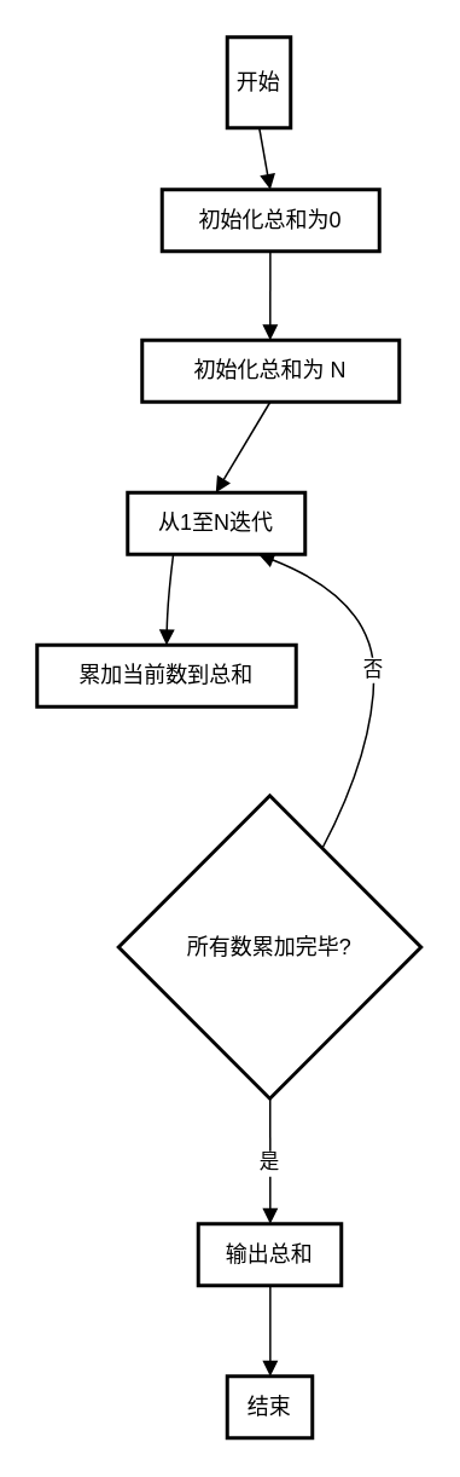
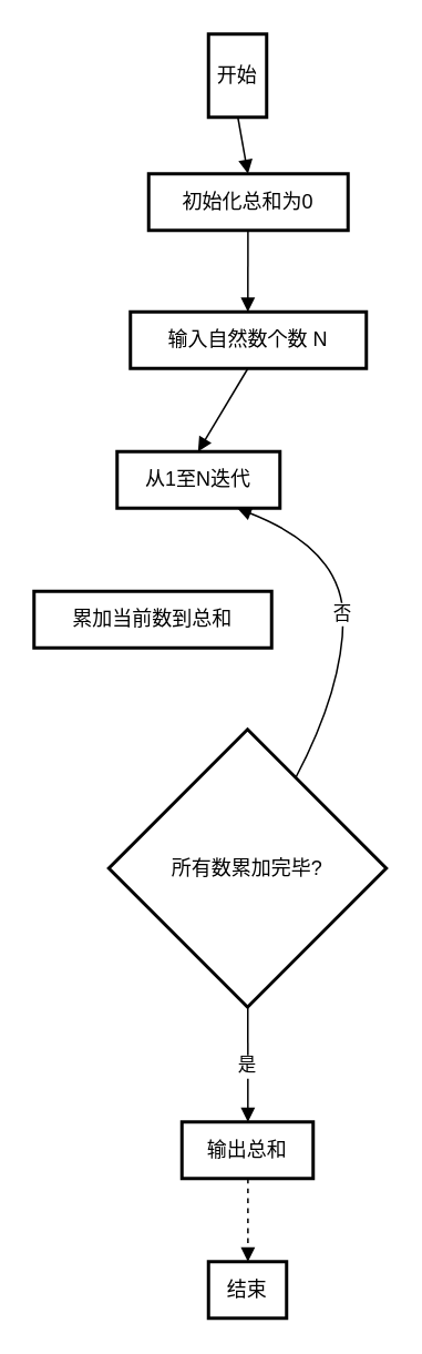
- <mxCell id="4" value="初始化总和为 N" style="whiteSpace=wrap;strokeWidth=2;" vertex="1" parent="1"><mxGeometry x="78" y="187" width="142" height="34" as="geometry" /></mxCell>
+ <mxCell id="4" value="输入自然数个数 N" style="whiteSpace=wrap;strokeWidth=2;" vertex="1" parent="1"><mxGeometry x="78" y="187" width="142" height="34" as="geometry" /></mxCell>
- <mxCell id="13" value="" style="curved=1;startArrow=none;endArrow=block;exitX=0.262;exitY=0.99;entryX=0.5;entryY=-0.01;rounded=0;" edge="1" parent="1" source="5" target="6"><mxGeometry relative="1" as="geometry"><Array as="points"><mxPoint x="92" y="330" /></Array></mxGeometry></mxCell>
- <mxCell id="16" value="" style="curved=1;startArrow=none;endArrow=block;exitX=0.503;exitY=1.0;entryX=0.505;entryY=5.61e-7;rounded=0;" edge="1" parent="1" source="8" target="9"><mxGeometry relative="1" as="geometry"><Array as="points" /></mxGeometry></mxCell>
+ <mxCell id="16" value="" style="curved=1;startArrow=none;endArrow=block;exitX=0.503;exitY=1.0;entryX=0.505;entryY=5.61e-7;rounded=0;dashed=1;" edge="1" parent="1" source="8" target="9"><mxGeometry relative="1" as="geometry"><Array as="points" /></mxGeometry></mxCell>
